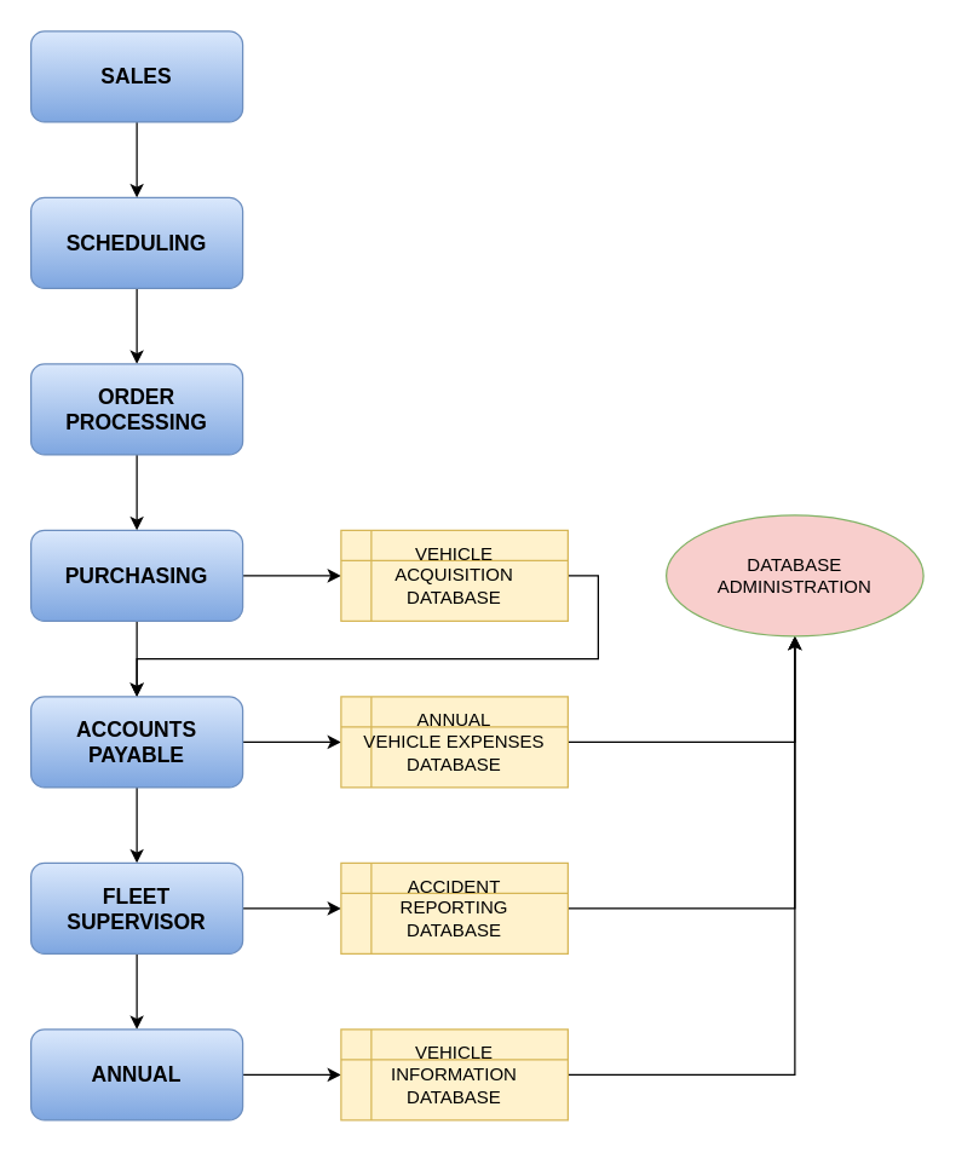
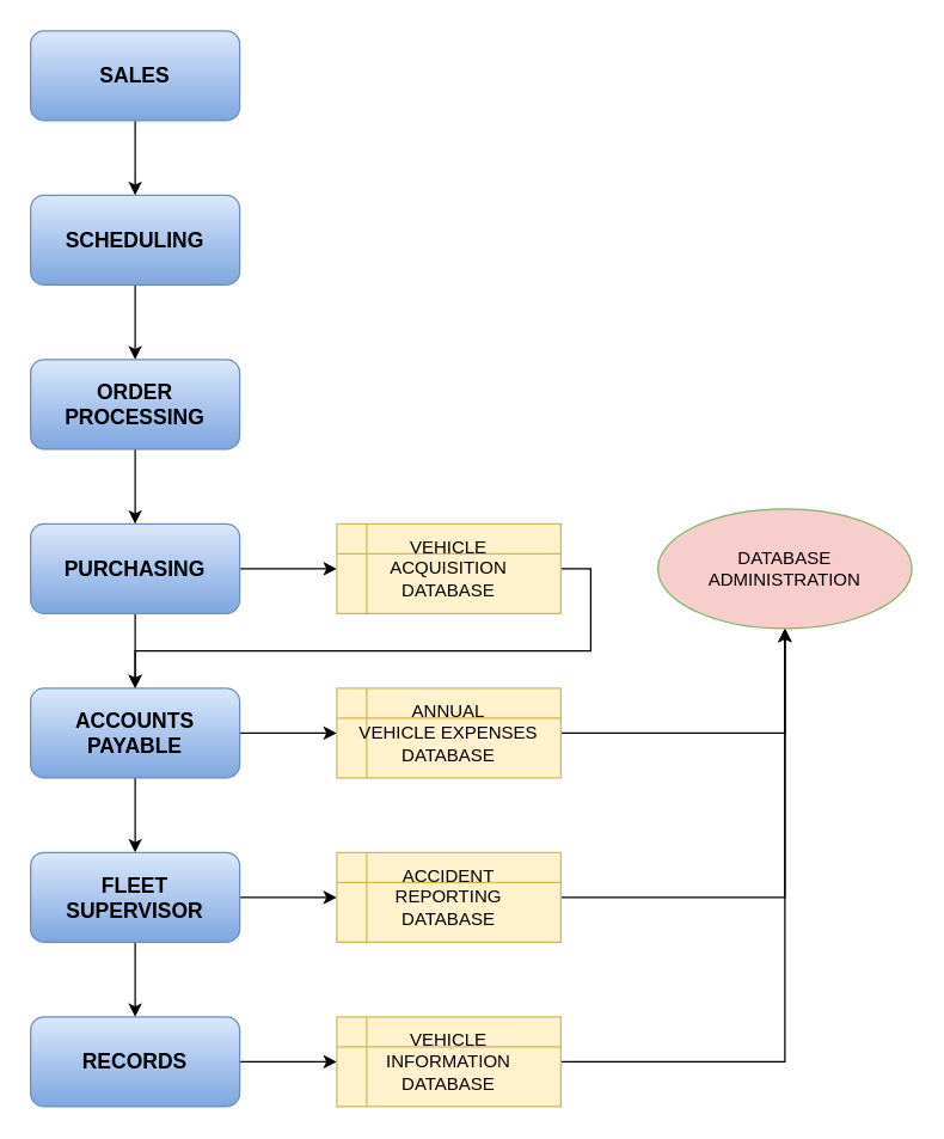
- <mxCell id="24" value="&lt;b&gt;&lt;font style=&quot;font-size: 14px;&quot;&gt;ANNUAL&lt;/font&gt;&lt;/b&gt;" style="rounded=1;whiteSpace=wrap;html=1;fillColor=#dae8fc;gradientColor=#7ea6e0;strokeColor=#6c8ebf;" vertex="1" parent="1"><mxGeometry x="20" y="680" width="140" height="60" as="geometry" /></mxCell>
+ <mxCell id="24" value="&lt;b&gt;&lt;font style=&quot;font-size: 14px;&quot;&gt;RECORDS&lt;/font&gt;&lt;/b&gt;" style="rounded=1;whiteSpace=wrap;html=1;fillColor=#dae8fc;gradientColor=#7ea6e0;strokeColor=#6c8ebf;" vertex="1" parent="1"><mxGeometry x="20" y="680" width="140" height="60" as="geometry" /></mxCell>
